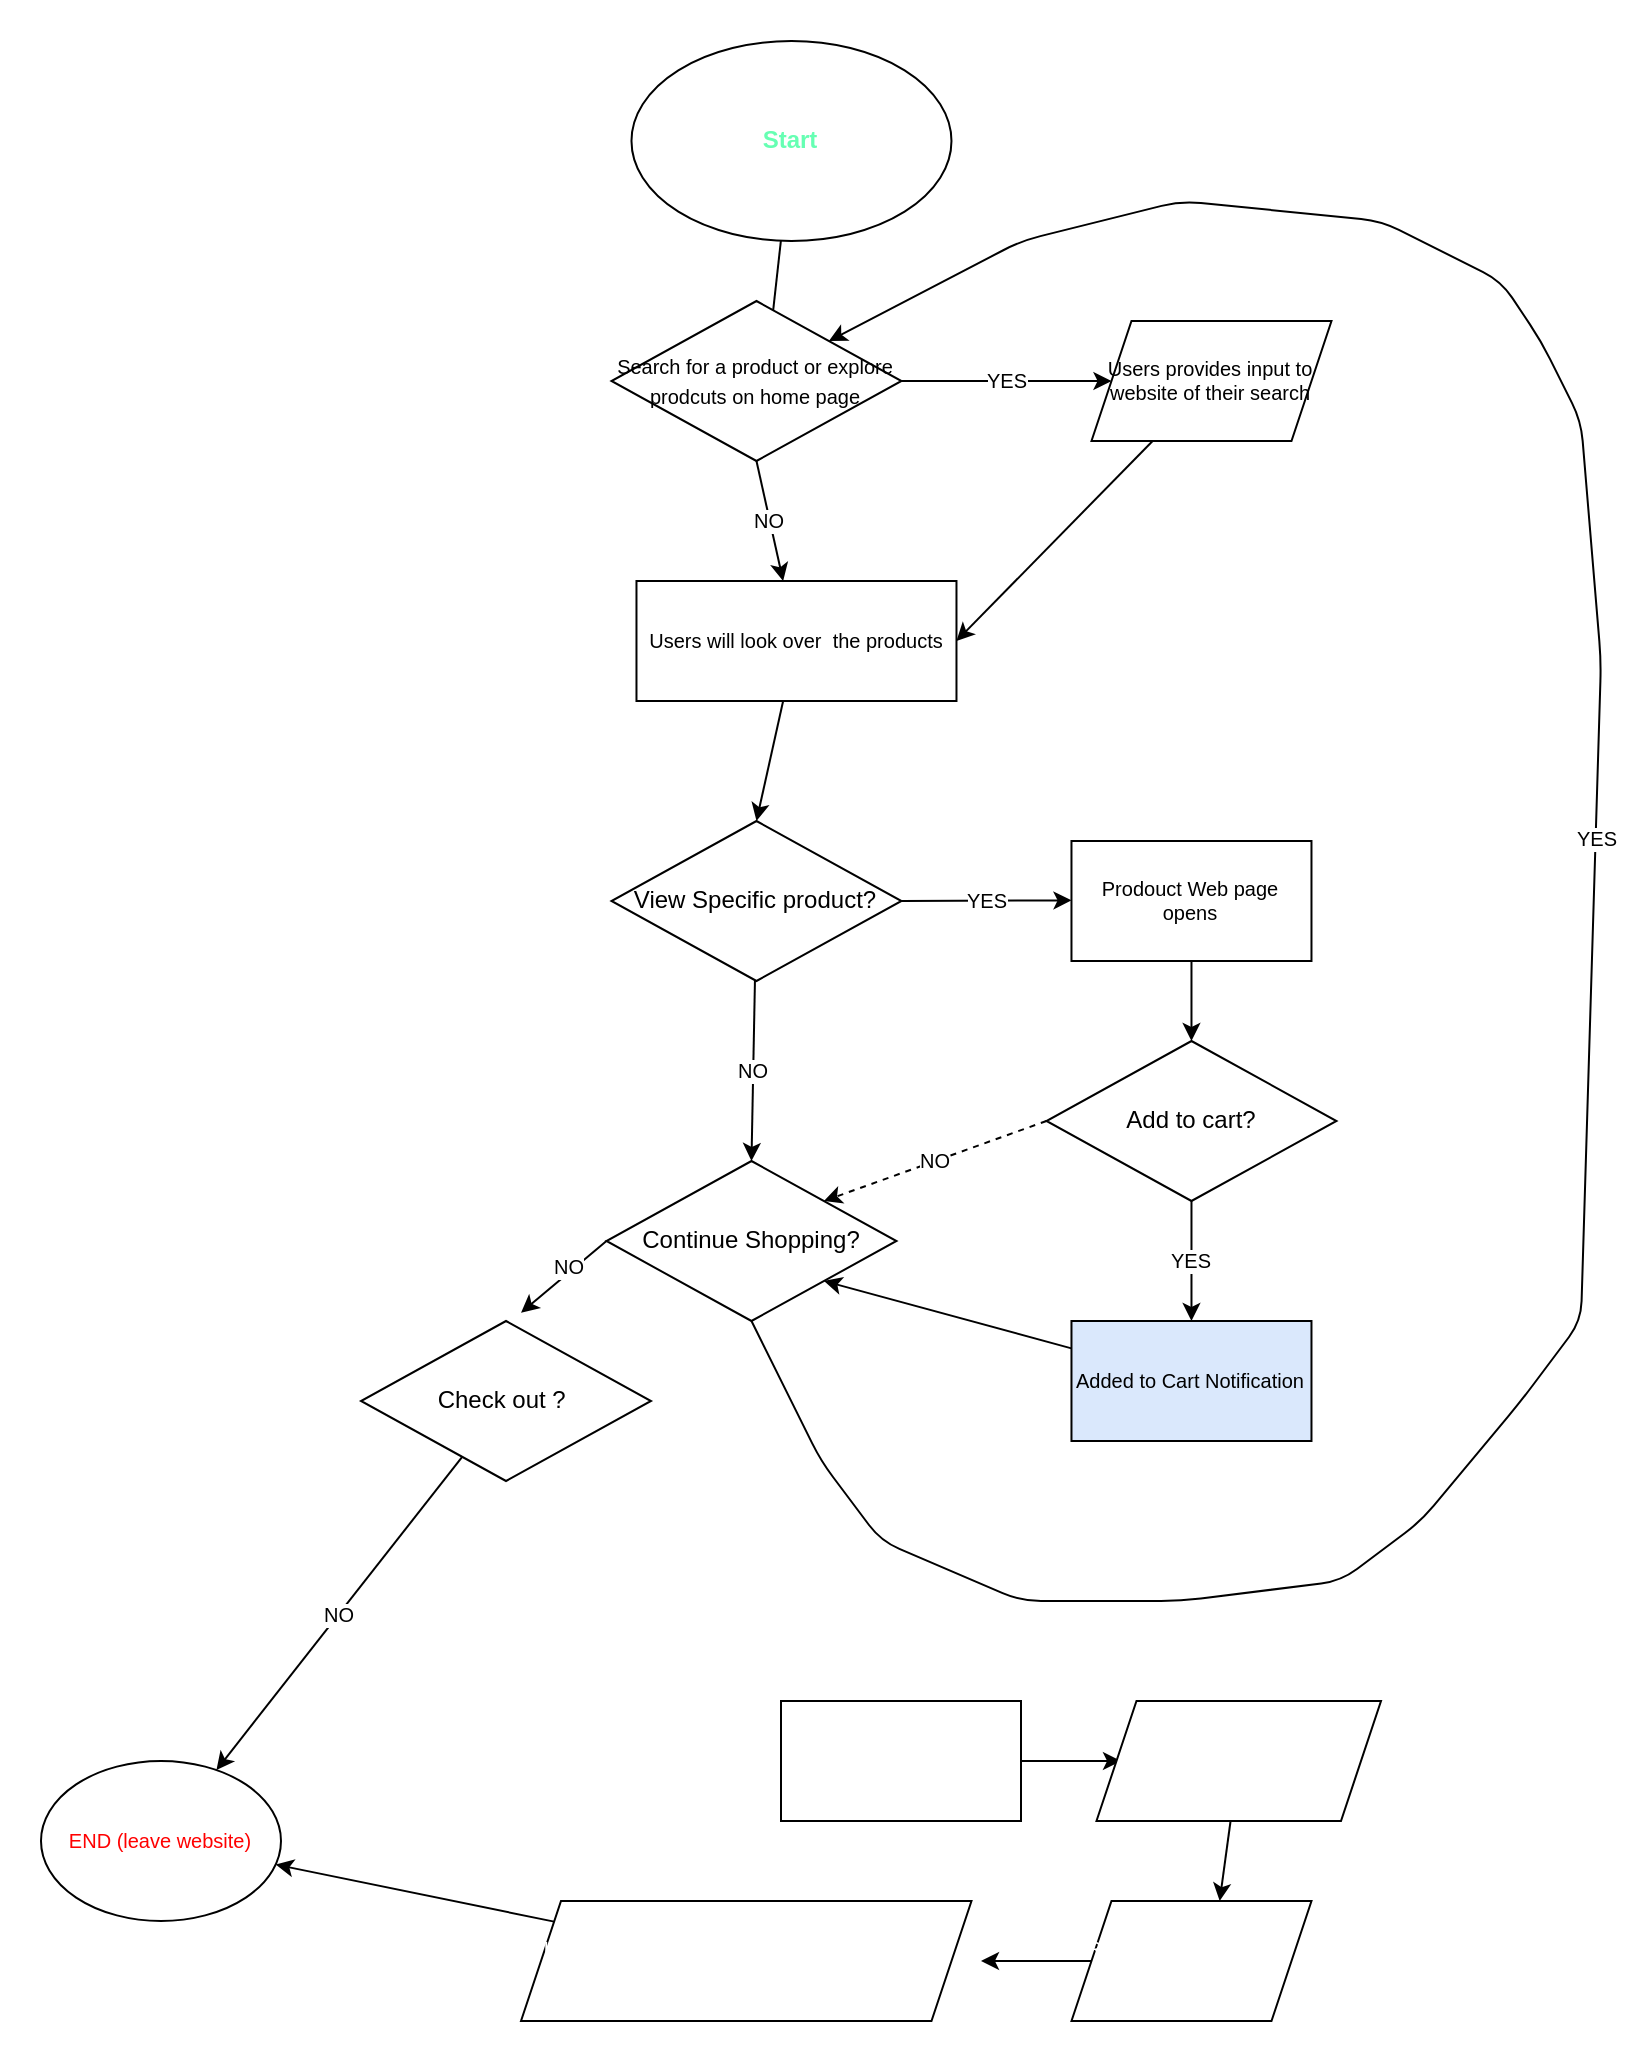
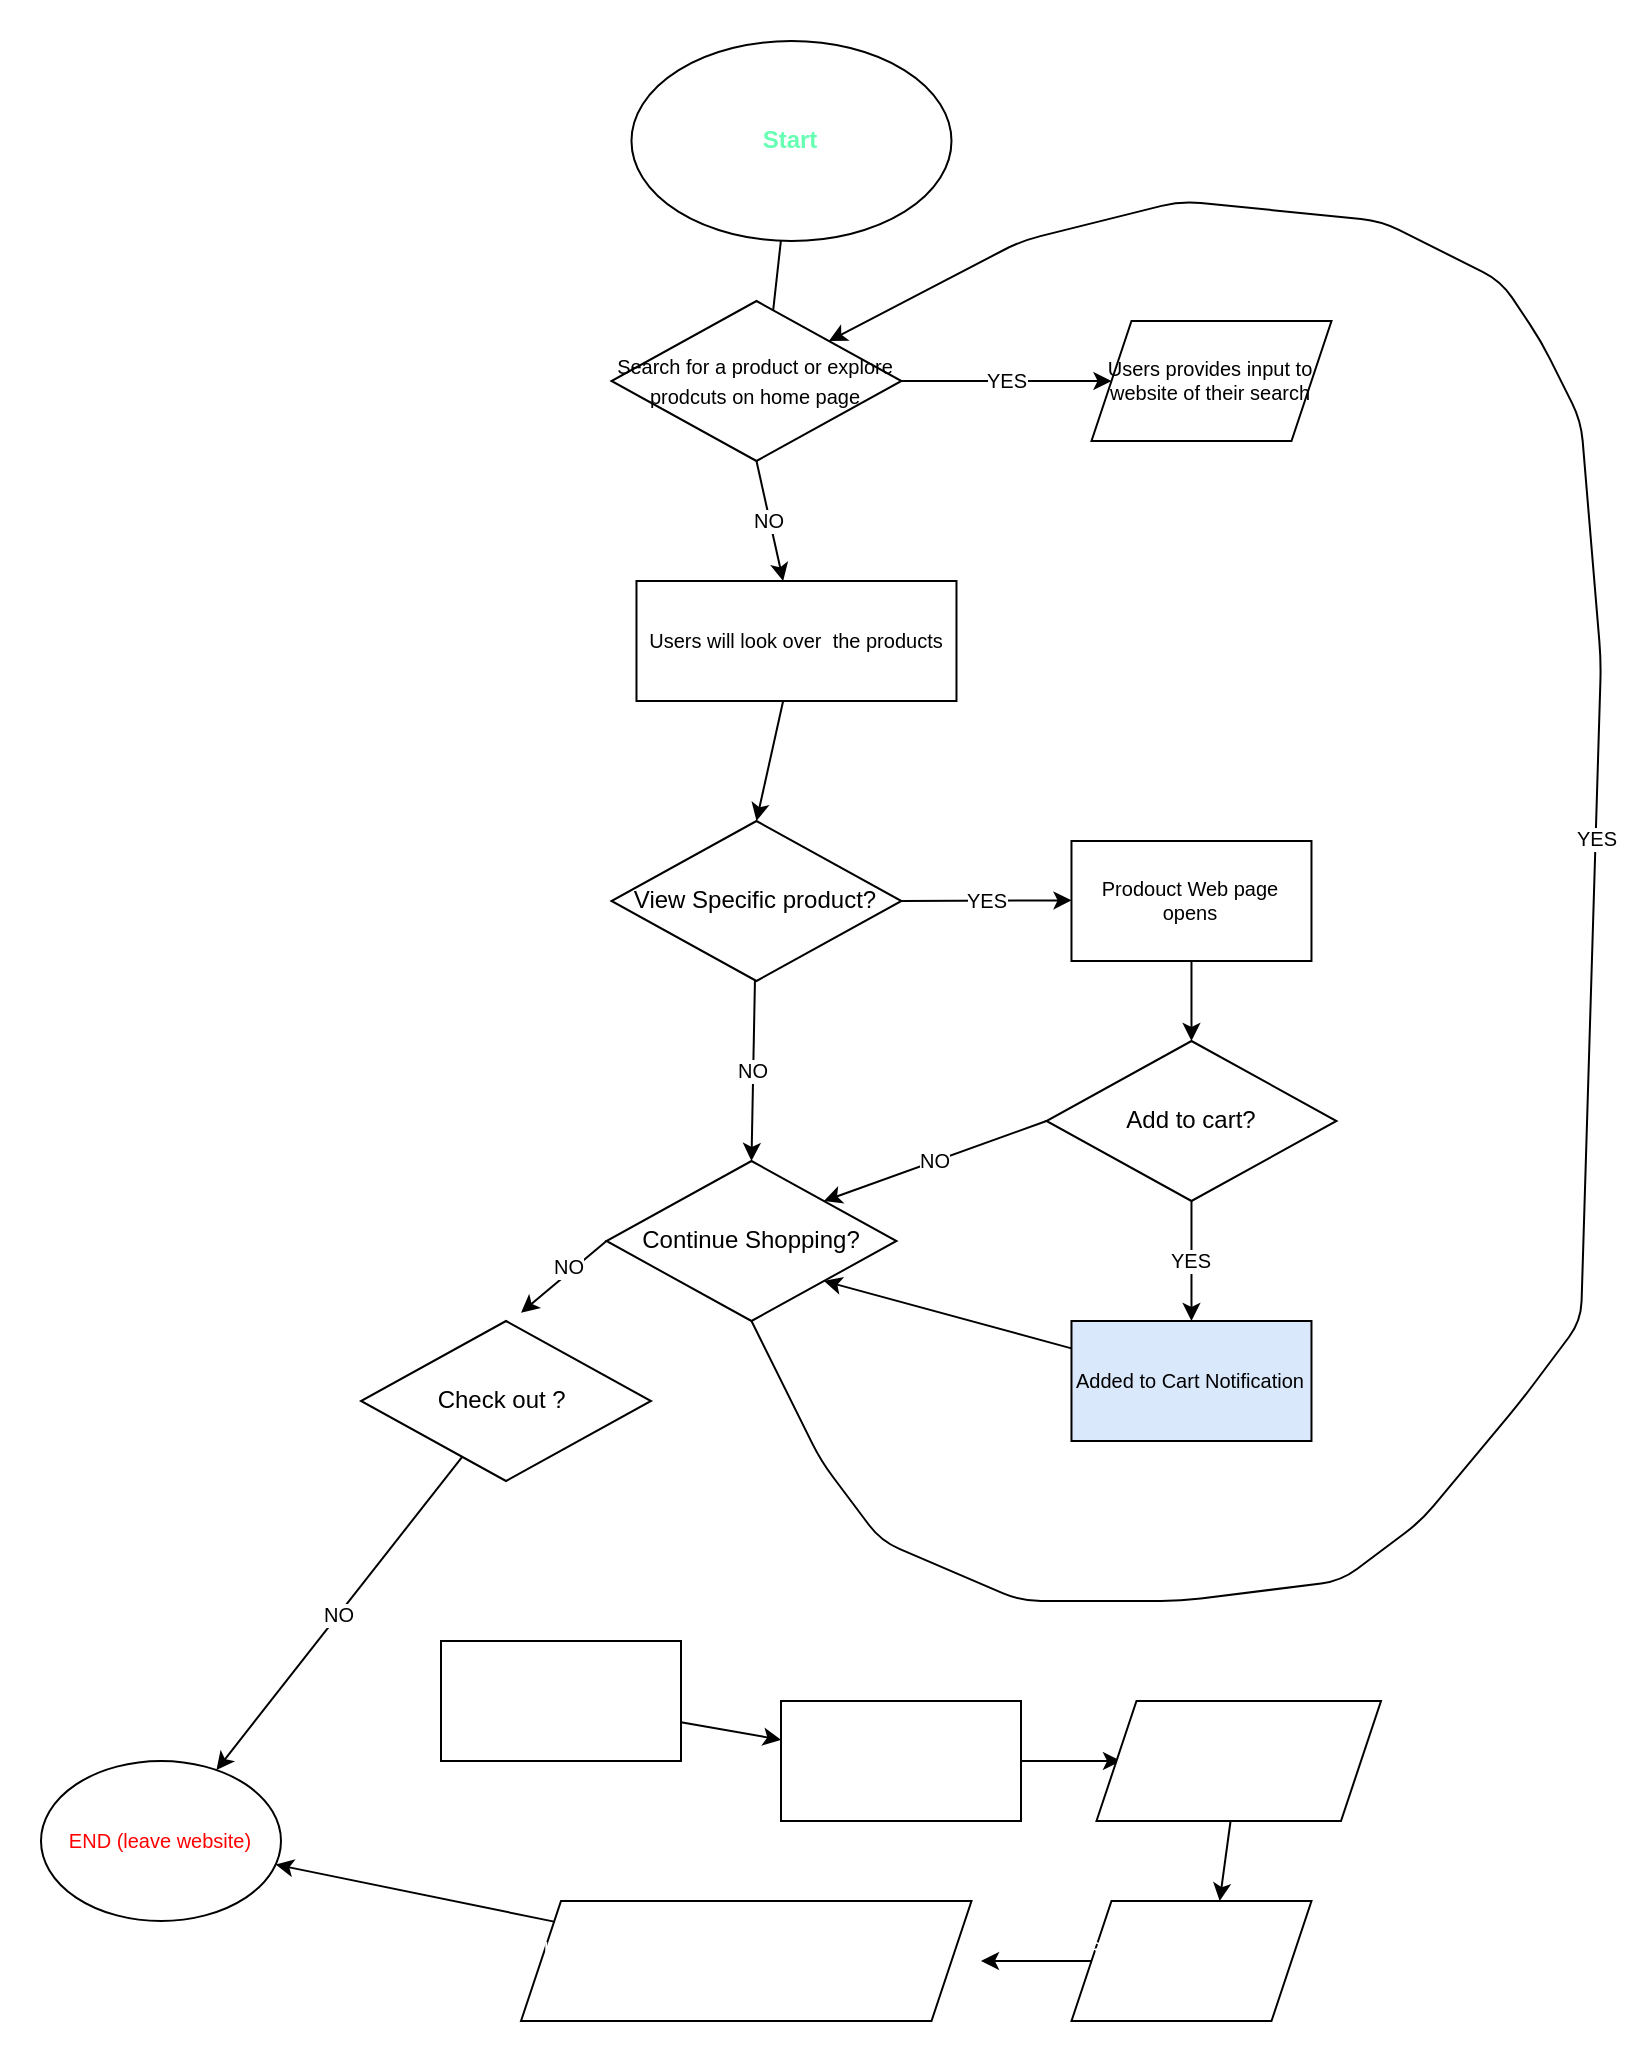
- <mxCell id="7" style="edgeStyle=none;html=1;entryX=1;entryY=0.5;entryDx=0;entryDy=0;fontSize=10;" edge="1" parent="1" source="8" target="10"><mxGeometry relative="1" as="geometry" /></mxCell>
- <mxCell id="15" value="NO" style="edgeStyle=none;html=1;exitX=0;exitY=0.5;exitDx=0;exitDy=0;entryX=1;entryY=0;entryDx=0;entryDy=0;fontSize=10;dashed=1;" edge="1" parent="1" source="16" target="21"><mxGeometry relative="1" as="geometry" /></mxCell>
+ <mxCell id="15" value="NO" style="edgeStyle=none;html=1;exitX=0;exitY=0.5;exitDx=0;exitDy=0;entryX=1;entryY=0;entryDx=0;entryDy=0;fontSize=10;" edge="1" parent="1" source="16" target="21"><mxGeometry relative="1" as="geometry" /></mxCell>
+ <mxCell id="30" value="View Cart screen pop ups" style="rounded=0;whiteSpace=wrap;html=1;fontSize=10;fontColor=#FFFFFF;" vertex="1" parent="1"><mxGeometry x="220" y="820" width="120" height="60" as="geometry" /></mxCell>
+ <mxCell id="29" style="edgeStyle=none;html=1;fontSize=10;fontColor=#FFFFFF;" edge="1" parent="1" source="30" target="32"><mxGeometry relative="1" as="geometry"><mxPoint x="470" y="850" as="targetPoint" /></mxGeometry></mxCell>
